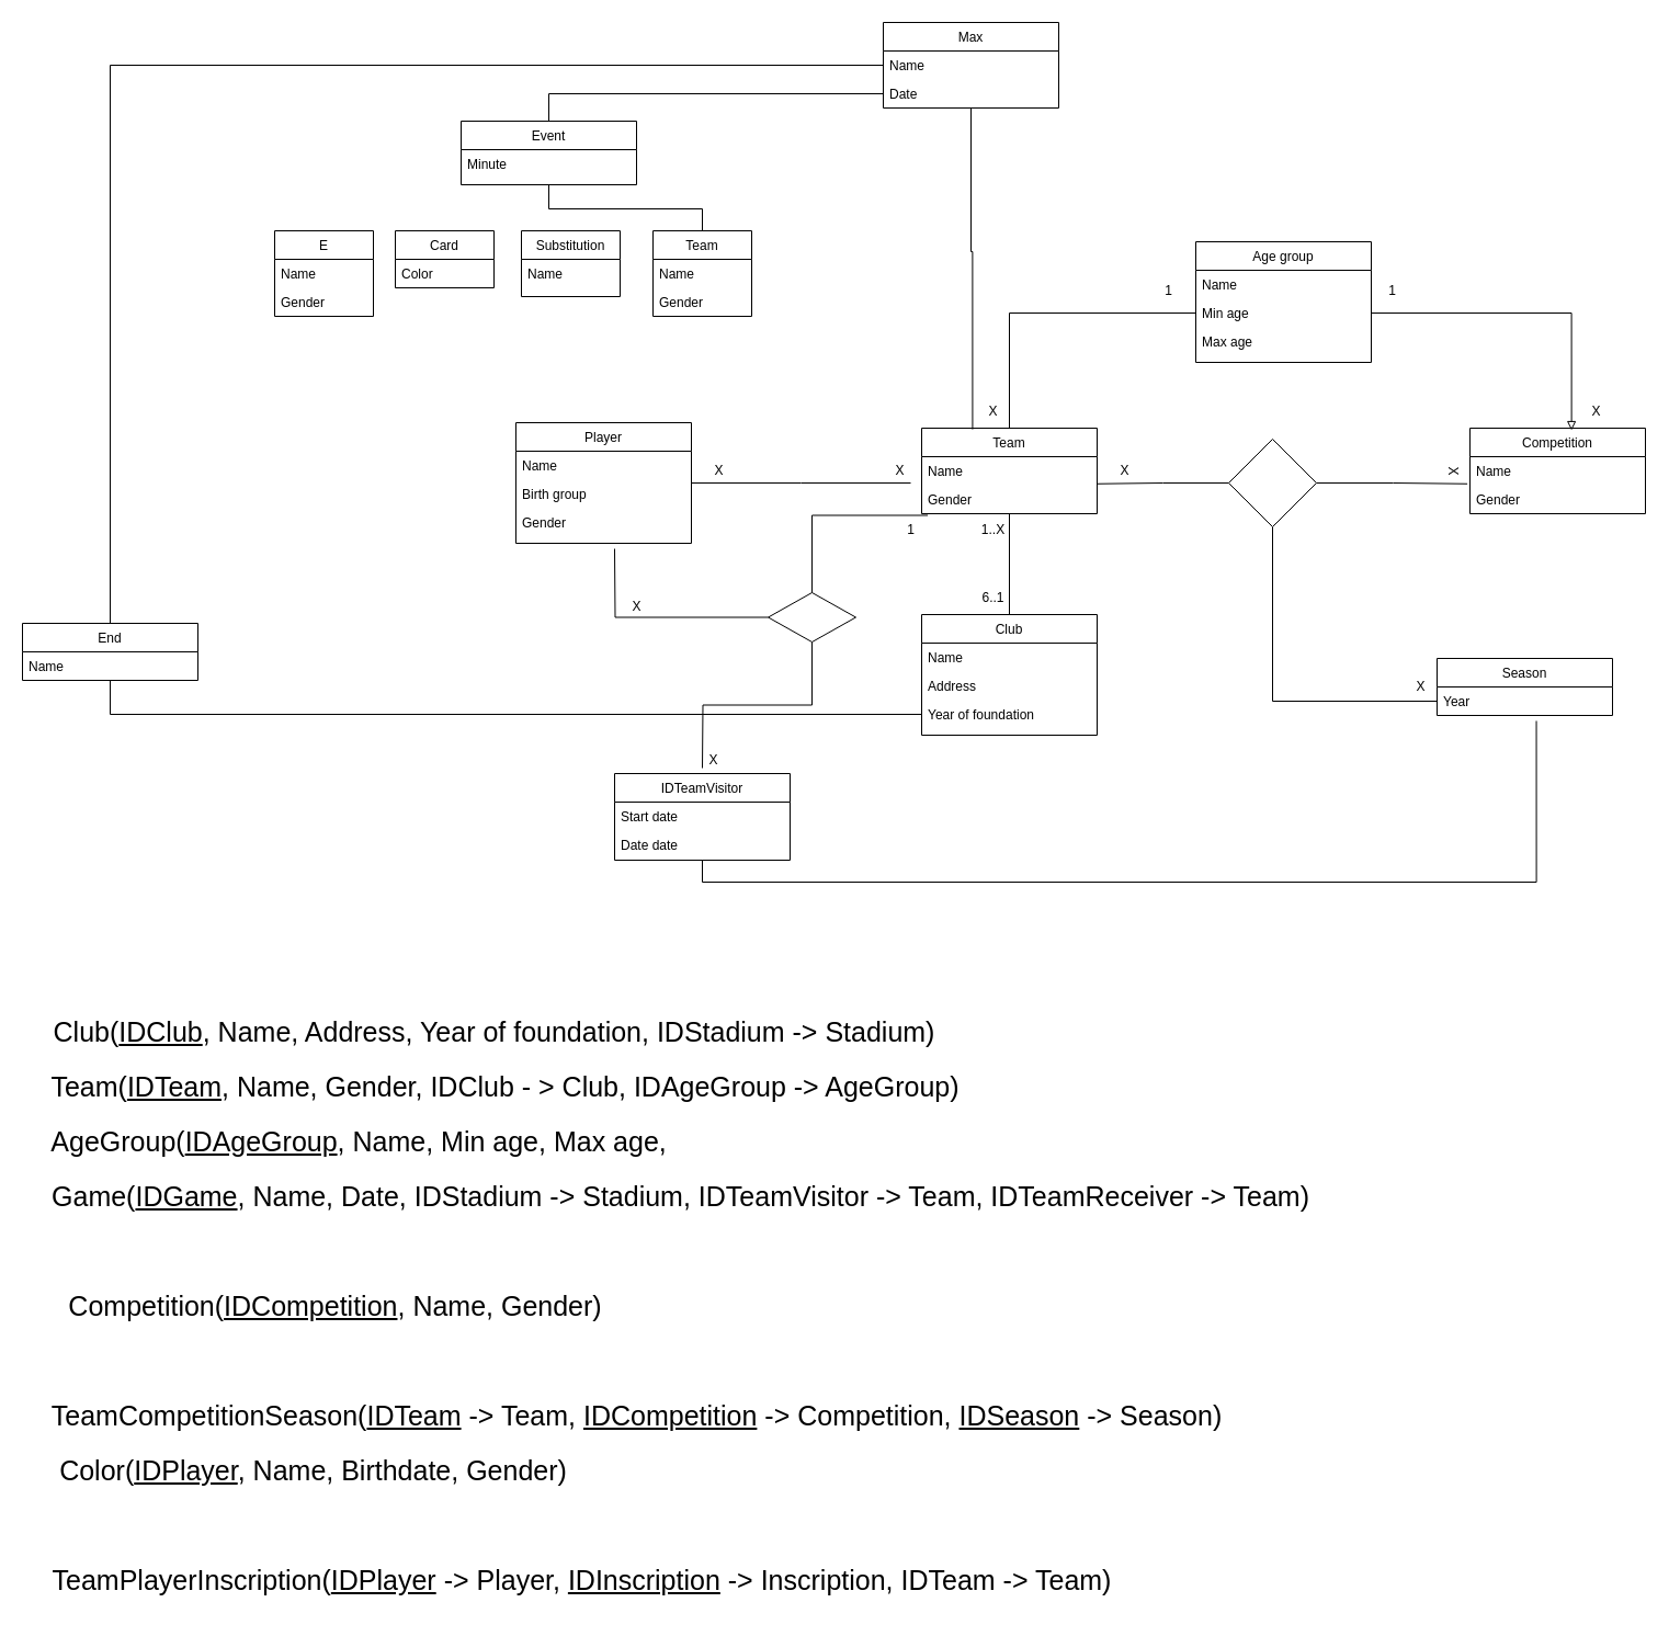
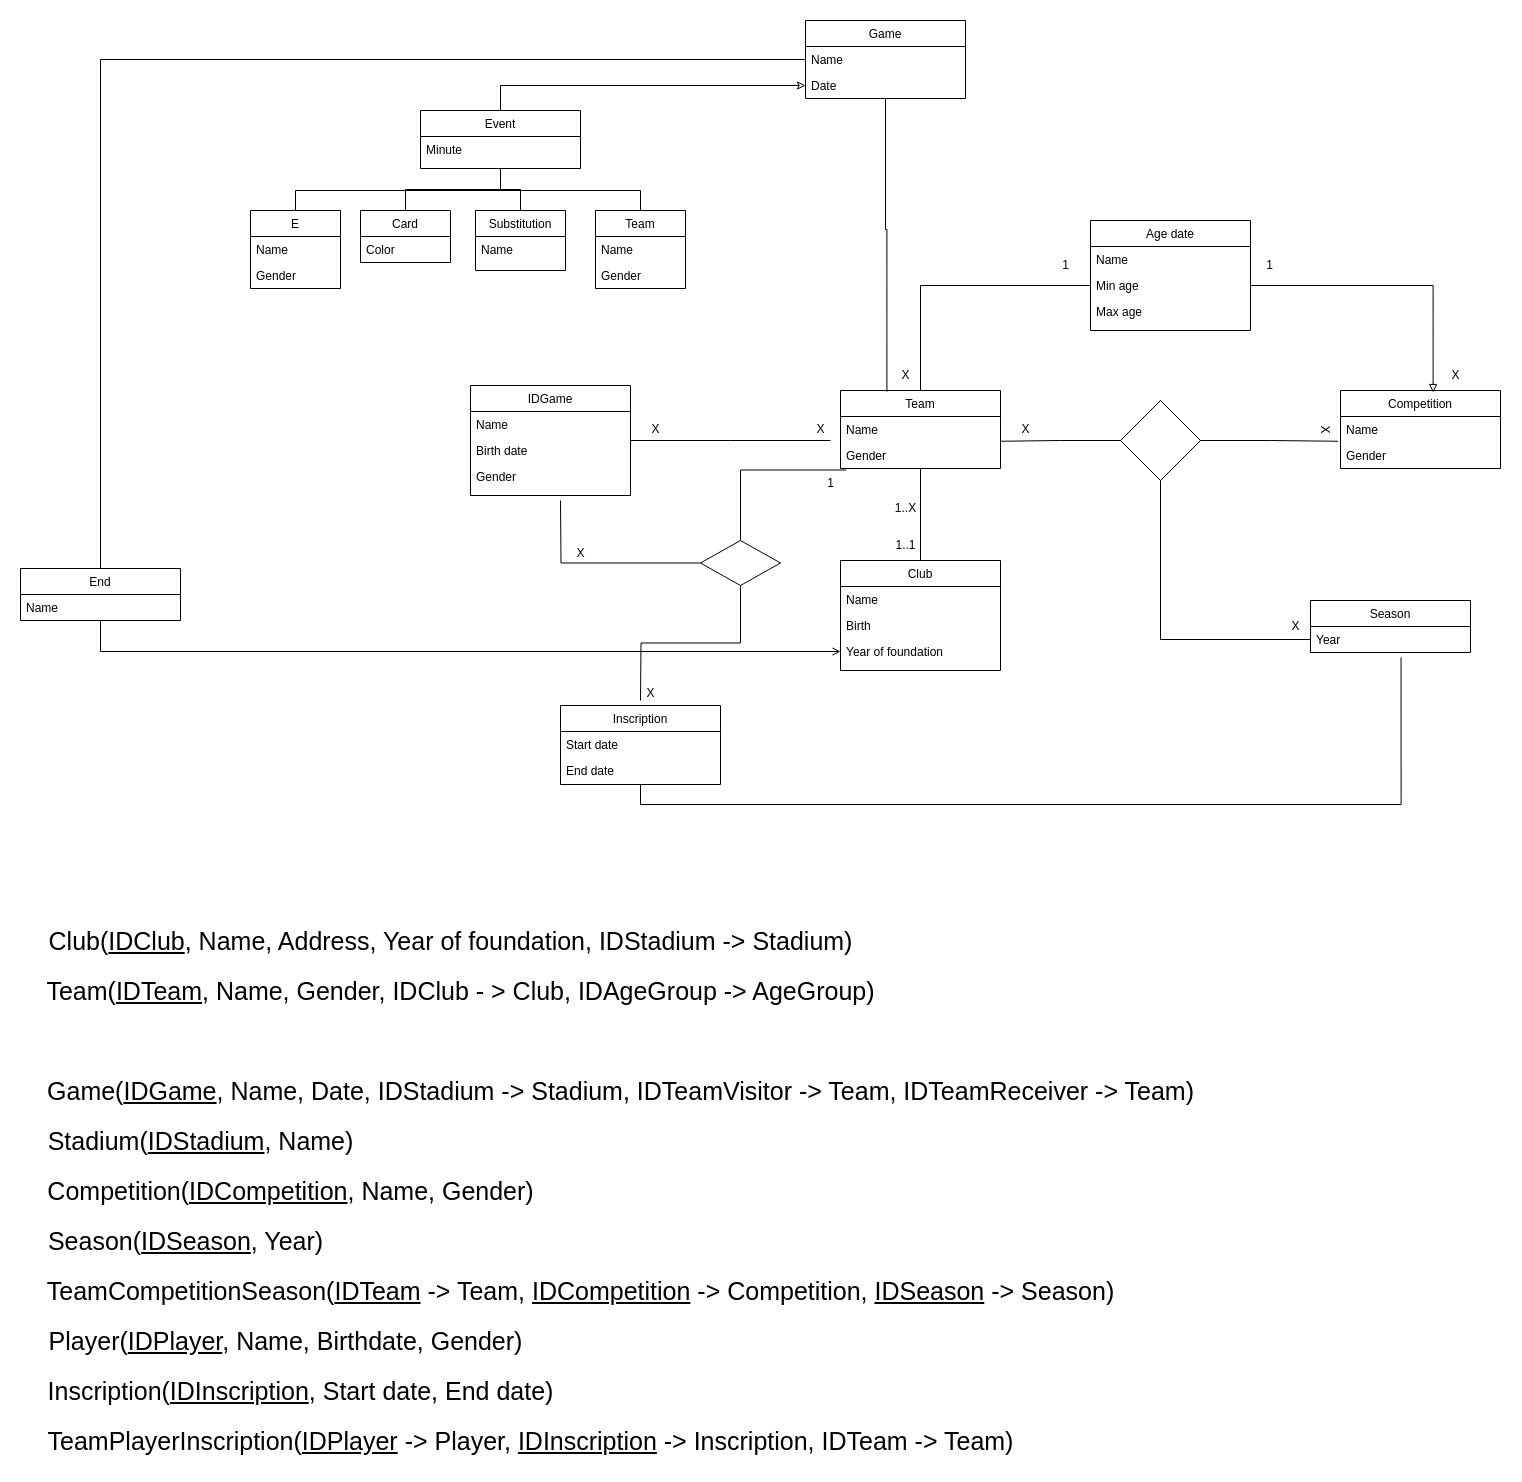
- <mxCell id="73" value="Max" style="swimlane;fontStyle=0;align=center;verticalAlign=top;childLayout=stackLayout;horizontal=1;startSize=26;horizontalStack=0;resizeParent=1;resizeLast=0;collapsible=1;marginBottom=0;rounded=0;shadow=0;strokeWidth=1;" parent="1" vertex="1"><mxGeometry x="805" y="20" width="160" height="78" as="geometry"><mxRectangle x="130" y="380" width="160" height="26" as="alternateBounds" /></mxGeometry></mxCell>
+ <mxCell id="73" value="Game" style="swimlane;fontStyle=0;align=center;verticalAlign=top;childLayout=stackLayout;horizontal=1;startSize=26;horizontalStack=0;resizeParent=1;resizeLast=0;collapsible=1;marginBottom=0;rounded=0;shadow=0;strokeWidth=1;" parent="1" vertex="1"><mxGeometry x="805" y="20" width="160" height="78" as="geometry"><mxRectangle x="130" y="380" width="160" height="26" as="alternateBounds" /></mxGeometry></mxCell>
- <mxCell id="56" style="edgeStyle=orthogonalEdgeStyle;rounded=0;orthogonalLoop=1;jettySize=auto;html=1;entryX=0;entryY=0.5;entryDx=0;entryDy=0;endArrow=none;endFill=0;" edge="1" parent="1" source="57" target="75"><mxGeometry relative="1" as="geometry" /></mxCell>
+ <mxCell id="56" style="edgeStyle=orthogonalEdgeStyle;rounded=0;orthogonalLoop=1;jettySize=auto;html=1;entryX=0;entryY=0.5;entryDx=0;entryDy=0;endArrow=classic;endFill=0;" edge="1" parent="1" source="57" target="75"><mxGeometry relative="1" as="geometry" /></mxCell>
+ <mxCell id="69" style="edgeStyle=orthogonalEdgeStyle;rounded=0;orthogonalLoop=1;jettySize=auto;html=1;entryX=0.5;entryY=1;entryDx=0;entryDy=0;endArrow=none;endFill=0;" parent="1" source="70" target="57" edge="1"><mxGeometry relative="1" as="geometry"><Array as="points"><mxPoint x="295" y="190" /><mxPoint x="500" y="190" /></Array></mxGeometry></mxCell>
+ <mxCell id="66" style="edgeStyle=orthogonalEdgeStyle;rounded=0;orthogonalLoop=1;jettySize=auto;html=1;entryX=0.5;entryY=1;entryDx=0;entryDy=0;endArrow=none;endFill=0;" parent="1" source="67" target="57" edge="1"><mxGeometry relative="1" as="geometry" /></mxCell>
+ <mxCell id="63" style="edgeStyle=orthogonalEdgeStyle;rounded=0;orthogonalLoop=1;jettySize=auto;html=1;entryX=0.5;entryY=1;entryDx=0;entryDy=0;endArrow=none;endFill=0;" parent="1" source="64" target="57" edge="1"><mxGeometry relative="1" as="geometry" /></mxCell>
- <mxCell id="11" value="Age group" style="swimlane;fontStyle=0;align=center;verticalAlign=top;childLayout=stackLayout;horizontal=1;startSize=26;horizontalStack=0;resizeParent=1;resizeLast=0;collapsible=1;marginBottom=0;rounded=0;shadow=0;strokeWidth=1;" parent="1" vertex="1"><mxGeometry x="1090" y="220" width="160" height="110" as="geometry"><mxRectangle x="130" y="380" width="160" height="26" as="alternateBounds" /></mxGeometry></mxCell>
+ <mxCell id="11" value="Age date" style="swimlane;fontStyle=0;align=center;verticalAlign=top;childLayout=stackLayout;horizontal=1;startSize=26;horizontalStack=0;resizeParent=1;resizeLast=0;collapsible=1;marginBottom=0;rounded=0;shadow=0;strokeWidth=1;" parent="1" vertex="1"><mxGeometry x="1090" y="220" width="160" height="110" as="geometry"><mxRectangle x="130" y="380" width="160" height="26" as="alternateBounds" /></mxGeometry></mxCell>
- <mxCell id="30" value="Player" style="swimlane;fontStyle=0;align=center;verticalAlign=top;childLayout=stackLayout;horizontal=1;startSize=26;horizontalStack=0;resizeParent=1;resizeLast=0;collapsible=1;marginBottom=0;rounded=0;shadow=0;strokeWidth=1;" parent="1" vertex="1"><mxGeometry x="470" y="385" width="160" height="110" as="geometry"><mxRectangle x="130" y="380" width="160" height="26" as="alternateBounds" /></mxGeometry></mxCell>
+ <mxCell id="30" value="IDGame" style="swimlane;fontStyle=0;align=center;verticalAlign=top;childLayout=stackLayout;horizontal=1;startSize=26;horizontalStack=0;resizeParent=1;resizeLast=0;collapsible=1;marginBottom=0;rounded=0;shadow=0;strokeWidth=1;" parent="1" vertex="1"><mxGeometry x="470" y="385" width="160" height="110" as="geometry"><mxRectangle x="130" y="380" width="160" height="26" as="alternateBounds" /></mxGeometry></mxCell>
- <mxCell id="32" value="Birth group" style="text;align=left;verticalAlign=top;spacingLeft=4;spacingRight=4;overflow=hidden;rotatable=0;points=[[0,0.5],[1,0.5]];portConstraint=eastwest;" parent="30" vertex="1"><mxGeometry y="52" width="160" height="26" as="geometry" /></mxCell>
+ <mxCell id="32" value="Birth date" style="text;align=left;verticalAlign=top;spacingLeft=4;spacingRight=4;overflow=hidden;rotatable=0;points=[[0,0.5],[1,0.5]];portConstraint=eastwest;" parent="30" vertex="1"><mxGeometry y="52" width="160" height="26" as="geometry" /></mxCell>
- <mxCell id="17" value="1..X" style="text;html=1;align=center;verticalAlign=middle;resizable=0;points=[];autosize=1;strokeColor=none;fillColor=none;" parent="1" vertex="1"><mxGeometry x="885" y="468" width="40" height="30" as="geometry" /></mxCell>
+ <mxCell id="17" value="1..X" style="text;html=1;align=center;verticalAlign=middle;resizable=0;points=[];autosize=1;strokeColor=none;fillColor=none;" parent="1" vertex="1"><mxGeometry x="885" y="493" width="40" height="30" as="geometry" /></mxCell>
- <mxCell id="18" value="6..1" style="text;html=1;align=center;verticalAlign=middle;resizable=0;points=[];autosize=1;strokeColor=none;fillColor=none;" parent="1" vertex="1"><mxGeometry x="885" y="530" width="40" height="30" as="geometry" /></mxCell>
+ <mxCell id="18" value="1..1" style="text;html=1;align=center;verticalAlign=middle;resizable=0;points=[];autosize=1;strokeColor=none;fillColor=none;" parent="1" vertex="1"><mxGeometry x="885" y="530" width="40" height="30" as="geometry" /></mxCell>
- <mxCell id="5" value="Address" style="text;align=left;verticalAlign=top;spacingLeft=4;spacingRight=4;overflow=hidden;rotatable=0;points=[[0,0.5],[1,0.5]];portConstraint=eastwest;" parent="3" vertex="1"><mxGeometry y="52" width="160" height="26" as="geometry" /></mxCell>
+ <mxCell id="5" value="Birth" style="text;align=left;verticalAlign=top;spacingLeft=4;spacingRight=4;overflow=hidden;rotatable=0;points=[[0,0.5],[1,0.5]];portConstraint=eastwest;" parent="3" vertex="1"><mxGeometry y="52" width="160" height="26" as="geometry" /></mxCell>
- <mxCell id="52" style="edgeStyle=orthogonalEdgeStyle;rounded=0;orthogonalLoop=1;jettySize=auto;html=1;entryX=0;entryY=0.5;entryDx=0;entryDy=0;endArrow=none;endFill=0;" parent="1" source="54" target="6" edge="1"><mxGeometry relative="1" as="geometry" /></mxCell>
+ <mxCell id="52" style="edgeStyle=orthogonalEdgeStyle;rounded=0;orthogonalLoop=1;jettySize=auto;html=1;entryX=0;entryY=0.5;entryDx=0;entryDy=0;endArrow=open;endFill=0;" parent="1" source="54" target="6" edge="1"><mxGeometry relative="1" as="geometry" /></mxCell>
- <mxCell id="41" value="IDTeamVisitor&#10;" style="swimlane;fontStyle=0;align=center;verticalAlign=top;childLayout=stackLayout;horizontal=1;startSize=26;horizontalStack=0;resizeParent=1;resizeLast=0;collapsible=1;marginBottom=0;rounded=0;shadow=0;strokeWidth=1;" parent="1" vertex="1"><mxGeometry x="560" y="705" width="160" height="79" as="geometry"><mxRectangle x="130" y="380" width="160" height="26" as="alternateBounds" /></mxGeometry></mxCell>
+ <mxCell id="41" value="Inscription&#10;" style="swimlane;fontStyle=0;align=center;verticalAlign=top;childLayout=stackLayout;horizontal=1;startSize=26;horizontalStack=0;resizeParent=1;resizeLast=0;collapsible=1;marginBottom=0;rounded=0;shadow=0;strokeWidth=1;" parent="1" vertex="1"><mxGeometry x="560" y="705" width="160" height="79" as="geometry"><mxRectangle x="130" y="380" width="160" height="26" as="alternateBounds" /></mxGeometry></mxCell>
- <mxCell id="43" value="Date date" style="text;align=left;verticalAlign=top;spacingLeft=4;spacingRight=4;overflow=hidden;rotatable=0;points=[[0,0.5],[1,0.5]];portConstraint=eastwest;" parent="41" vertex="1"><mxGeometry y="52" width="160" height="26" as="geometry" /></mxCell>
+ <mxCell id="43" value="End date" style="text;align=left;verticalAlign=top;spacingLeft=4;spacingRight=4;overflow=hidden;rotatable=0;points=[[0,0.5],[1,0.5]];portConstraint=eastwest;" parent="41" vertex="1"><mxGeometry y="52" width="160" height="26" as="geometry" /></mxCell>
- <mxCell id="79" value="&lt;span style=&quot;font-size: 25px;&quot;&gt;AgeGroup(&lt;u&gt;IDAgeGroup&lt;/u&gt;, Name, Min age, Max age,&amp;nbsp;&lt;/span&gt;" style="text;html=1;align=center;verticalAlign=middle;resizable=0;points=[];autosize=1;strokeColor=none;fillColor=none;" vertex="1" parent="1"><mxGeometry x="35" y="1020" width="590" height="40" as="geometry" /></mxCell>
+ <mxCell id="81" value="&lt;span style=&quot;font-size: 25px;&quot;&gt;Stadium(&lt;u&gt;IDStadium&lt;/u&gt;, Name)&lt;/span&gt;" style="text;html=1;align=center;verticalAlign=middle;resizable=0;points=[];autosize=1;strokeColor=none;fillColor=none;" vertex="1" parent="1"><mxGeometry x="35" y="1120" width="330" height="40" as="geometry" /></mxCell>
- <mxCell id="83" value="&lt;span style=&quot;font-size: 25px;&quot;&gt;Competition(&lt;u&gt;IDCompetition&lt;/u&gt;, Name, Gender)&lt;/span&gt;" style="text;html=1;align=center;verticalAlign=middle;resizable=0;points=[];autosize=1;strokeColor=none;fillColor=none;" vertex="1" parent="1"><mxGeometry x="50" y="1170" width="510" height="40" as="geometry" /></mxCell>
+ <mxCell id="83" value="&lt;span style=&quot;font-size: 25px;&quot;&gt;Competition(&lt;u&gt;IDCompetition&lt;/u&gt;, Name, Gender)&lt;/span&gt;" style="text;html=1;align=center;verticalAlign=middle;resizable=0;points=[];autosize=1;strokeColor=none;fillColor=none;" vertex="1" parent="1"><mxGeometry x="35" y="1170" width="510" height="40" as="geometry" /></mxCell>
+ <mxCell id="84" value="&lt;font style=&quot;font-size: 25px;&quot;&gt;Season(&lt;u&gt;IDSeason&lt;/u&gt;, Year)&lt;/font&gt;" style="text;html=1;align=center;verticalAlign=middle;resizable=0;points=[];autosize=1;strokeColor=none;fillColor=none;" vertex="1" parent="1"><mxGeometry x="35" y="1220" width="300" height="40" as="geometry" /></mxCell>
- <mxCell id="85" value="Color(&lt;u&gt;IDPlayer&lt;/u&gt;, Name, Birthdate, Gender)" style="text;html=1;align=center;verticalAlign=middle;resizable=0;points=[];autosize=1;strokeColor=none;fillColor=none;fontSize=25;" vertex="1" parent="1"><mxGeometry x="35" y="1320" width="500" height="40" as="geometry" /></mxCell>
+ <mxCell id="85" value="Player(&lt;u&gt;IDPlayer&lt;/u&gt;, Name, Birthdate, Gender)" style="text;html=1;align=center;verticalAlign=middle;resizable=0;points=[];autosize=1;strokeColor=none;fillColor=none;fontSize=25;" vertex="1" parent="1"><mxGeometry x="35" y="1320" width="500" height="40" as="geometry" /></mxCell>
+ <mxCell id="86" value="Inscription(&lt;u&gt;IDInscription&lt;/u&gt;, Start date, End date)" style="text;html=1;align=center;verticalAlign=middle;resizable=0;points=[];autosize=1;strokeColor=none;fillColor=none;fontSize=25;" vertex="1" parent="1"><mxGeometry x="35" y="1370" width="530" height="40" as="geometry" /></mxCell>
